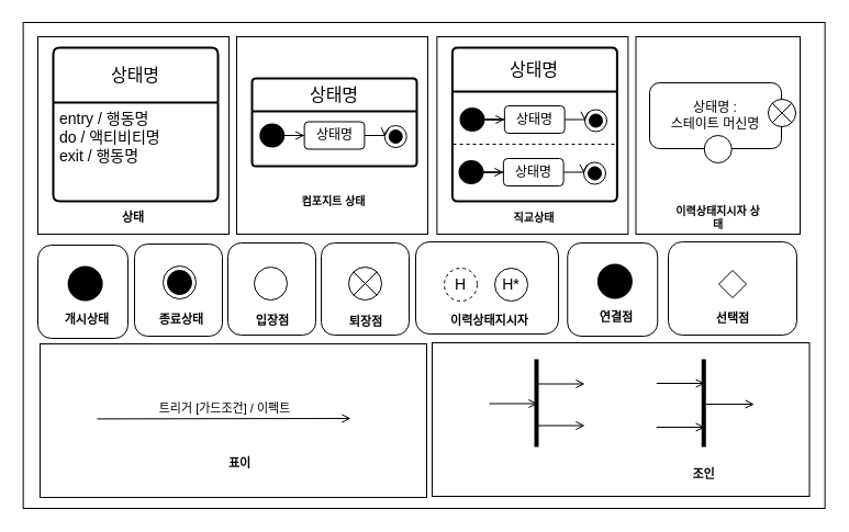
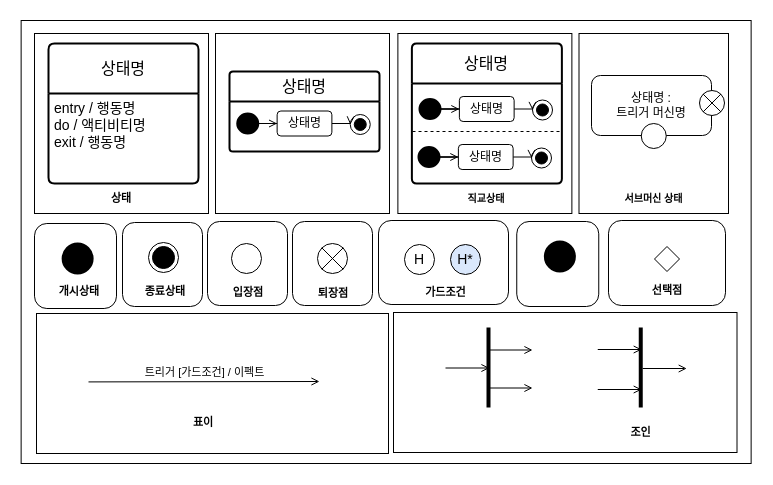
- <mxCell id="16" value="상태명 :&lt;br&gt;스테이트 머신명" style="rounded=1;whiteSpace=wrap;html=1;" vertex="1" parent="1"><mxGeometry x="591" y="75" width="120" height="60" as="geometry" /></mxCell>
+ <mxCell id="16" value="상태명 :&lt;br&gt;트리거 머신명" style="rounded=1;whiteSpace=wrap;html=1;" vertex="1" parent="1"><mxGeometry x="591" y="75" width="120" height="60" as="geometry" /></mxCell>
- <mxCell id="9" value="컴포지트 상태" style="text;html=1;strokeColor=none;fillColor=none;align=center;verticalAlign=middle;whiteSpace=wrap;rounded=0;fontSize=10;fontStyle=1" vertex="1" parent="1"><mxGeometry x="266" y="168" width="74.75" height="30" as="geometry" /></mxCell>
- <mxCell id="19" value="이력상태지시자 상태" style="text;html=1;strokeColor=none;fillColor=none;align=center;verticalAlign=middle;whiteSpace=wrap;rounded=0;fontSize=10;fontStyle=1" vertex="1" parent="1"><mxGeometry x="611.88" y="183" width="82.75" height="30" as="geometry" /></mxCell>
+ <mxCell id="19" value="서브머신 상태" style="text;html=1;strokeColor=none;fillColor=none;align=center;verticalAlign=middle;whiteSpace=wrap;rounded=0;fontSize=10;fontStyle=1" vertex="1" parent="1"><mxGeometry x="611.88" y="183" width="82.75" height="30" as="geometry" /></mxCell>
- <mxCell id="48" value="&lt;font style=&quot;font-size: 14px;&quot;&gt;H&lt;/font&gt;" style="ellipse;whiteSpace=wrap;html=1;dashed=1;" vertex="1" parent="1"><mxGeometry x="404" y="244" width="30" height="30" as="geometry" /></mxCell>
+ <mxCell id="48" value="&lt;font style=&quot;font-size: 14px;&quot;&gt;H&lt;/font&gt;" style="ellipse;whiteSpace=wrap;html=1;" vertex="1" parent="1"><mxGeometry x="404" y="244" width="30" height="30" as="geometry" /></mxCell>
- <mxCell id="49" value="&lt;font style=&quot;font-size: 14px;&quot;&gt;H*&lt;/font&gt;" style="ellipse;whiteSpace=wrap;html=1;" vertex="1" parent="1"><mxGeometry x="450" y="244" width="30" height="30" as="geometry" /></mxCell>
+ <mxCell id="49" value="&lt;font style=&quot;font-size: 14px;&quot;&gt;H*&lt;/font&gt;" style="ellipse;whiteSpace=wrap;html=1;fillColor=#dae8fc;" vertex="1" parent="1"><mxGeometry x="450" y="244" width="30" height="30" as="geometry" /></mxCell>
- <mxCell id="52" value="연결점" style="text;html=1;strokeColor=none;fillColor=none;align=center;verticalAlign=middle;whiteSpace=wrap;rounded=0;fontSize=11;fontStyle=1" vertex="1" parent="1"><mxGeometry x="531.25" y="274" width="60" height="30" as="geometry" /></mxCell>
- <mxCell id="47" value="이력상태지시자" style="text;html=1;strokeColor=none;fillColor=none;align=center;verticalAlign=middle;whiteSpace=wrap;rounded=0;fontSize=11;fontStyle=1" vertex="1" parent="1"><mxGeometry x="398" y="277" width="95" height="30" as="geometry" /></mxCell>
+ <mxCell id="47" value="가드조건" style="text;html=1;strokeColor=none;fillColor=none;align=center;verticalAlign=middle;whiteSpace=wrap;rounded=0;fontSize=11;fontStyle=1" vertex="1" parent="1"><mxGeometry x="398" y="277" width="95" height="30" as="geometry" /></mxCell>
- <mxCell id="68" value="표이" style="text;html=1;strokeColor=none;fillColor=none;align=center;verticalAlign=middle;whiteSpace=wrap;rounded=0;fontSize=11;fontStyle=1" vertex="1" parent="1"><mxGeometry x="188.25" y="407" width="60" height="30" as="geometry" /></mxCell>
+ <mxCell id="68" value="표이" style="text;html=1;strokeColor=none;fillColor=none;align=center;verticalAlign=middle;whiteSpace=wrap;rounded=0;fontSize=11;fontStyle=1" vertex="1" parent="1"><mxGeometry x="173.25" y="407" width="60" height="30" as="geometry" /></mxCell>
